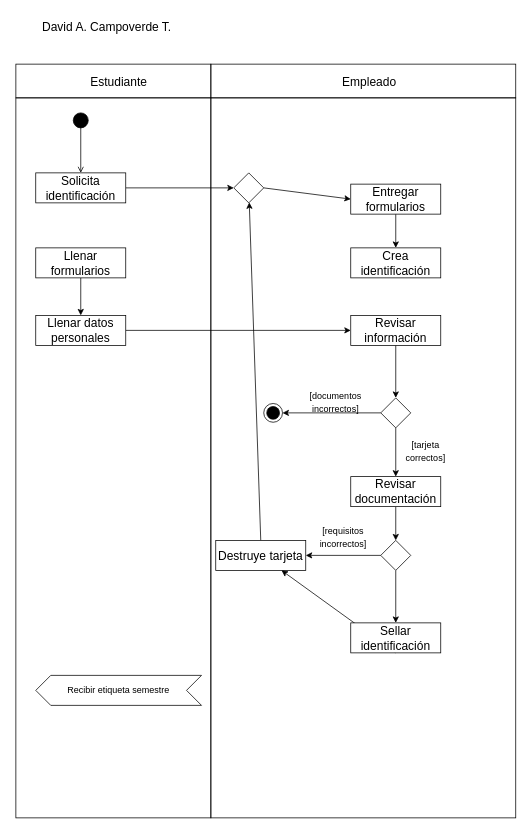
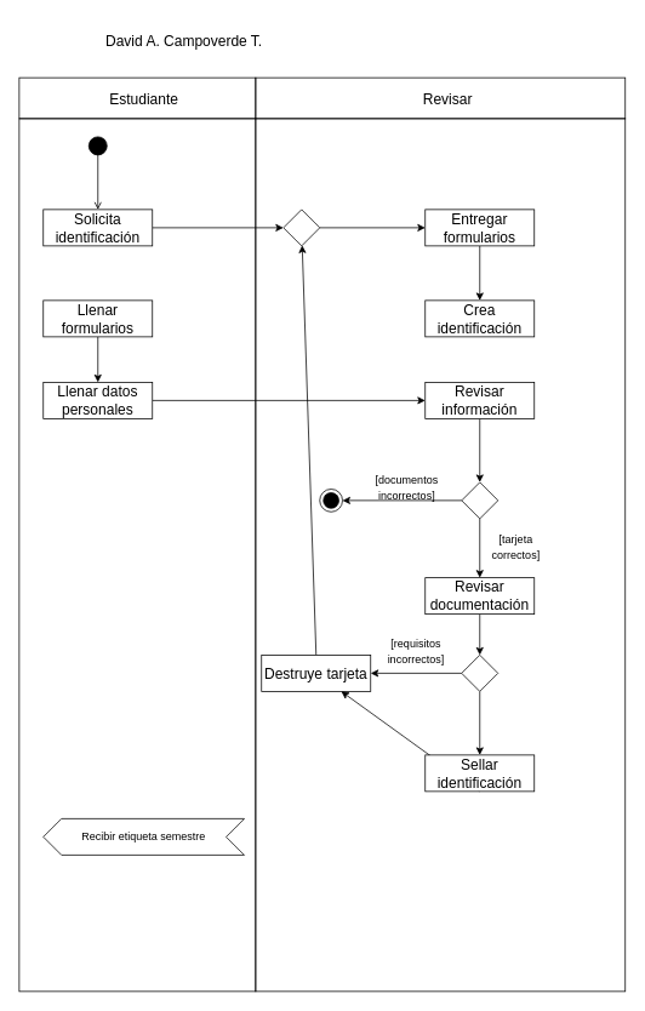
- <mxCell id="9" value="&lt;font style=&quot;font-size: 16px&quot;&gt;David A. Campoverde T.&lt;/font&gt;" style="text;html=1;strokeColor=none;fillColor=none;align=center;verticalAlign=middle;whiteSpace=wrap;rounded=0;fontSize=12;" parent="1" vertex="1"><mxGeometry x="37" y="20" width="210" height="30" as="geometry" /></mxCell>
+ <mxCell id="9" value="&lt;font style=&quot;font-size: 16px&quot;&gt;David A. Campoverde T.&lt;/font&gt;" style="text;html=1;strokeColor=none;fillColor=none;align=center;verticalAlign=middle;whiteSpace=wrap;rounded=0;fontSize=12;" parent="1" vertex="1"><mxGeometry x="97" y="30" width="210" height="30" as="geometry" /></mxCell>
- <mxCell id="41" value="&lt;font style=&quot;font-size: 16px&quot;&gt;Empleado&lt;/font&gt;" style="text;html=1;strokeColor=none;fillColor=none;align=center;verticalAlign=middle;whiteSpace=wrap;rounded=0;fontSize=12;" vertex="1" parent="1"><mxGeometry x="387" y="92.5" width="210" height="30" as="geometry" /></mxCell>
+ <mxCell id="41" value="&lt;font style=&quot;font-size: 16px&quot;&gt;Revisar&lt;/font&gt;" style="text;html=1;strokeColor=none;fillColor=none;align=center;verticalAlign=middle;whiteSpace=wrap;rounded=0;fontSize=12;" vertex="1" parent="1"><mxGeometry x="387" y="92.5" width="210" height="30" as="geometry" /></mxCell>
- <mxCell id="13" value="&lt;font style=&quot;font-size: 16px&quot;&gt;Entregar formularios&lt;/font&gt;" style="rounded=0;whiteSpace=wrap;html=1;fillColor=#FFFFFF;" vertex="1" parent="1"><mxGeometry x="467" y="245" width="120" height="40" as="geometry" /></mxCell>
+ <mxCell id="13" value="&lt;font style=&quot;font-size: 16px&quot;&gt;Entregar formularios&lt;/font&gt;" style="rounded=0;whiteSpace=wrap;html=1;fillColor=#FFFFFF;" vertex="1" parent="1"><mxGeometry x="467" y="230" width="120" height="40" as="geometry" /></mxCell>
